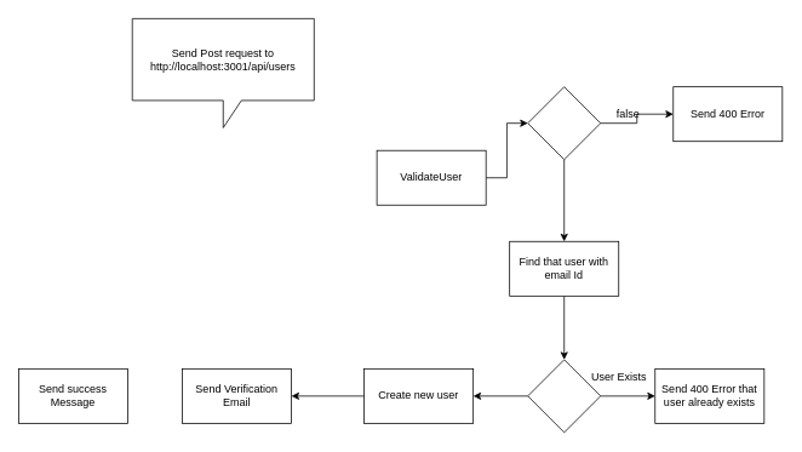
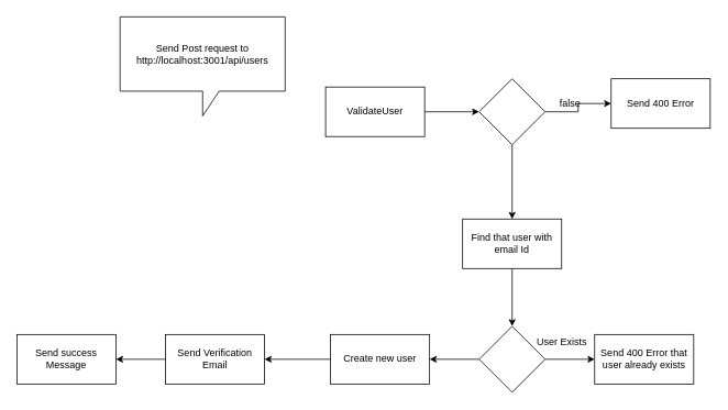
- <mxCell id="3" value="ValidateUser" style="rounded=0;whiteSpace=wrap;html=1;" parent="1" vertex="1"><mxGeometry x="414" y="165" width="120" height="60" as="geometry" /></mxCell>
+ <mxCell id="3" value="ValidateUser" style="rounded=0;whiteSpace=wrap;html=1;" parent="1" vertex="1"><mxGeometry x="394" y="105" width="120" height="60" as="geometry" /></mxCell>
+ <mxCell id="19" value="" style="edgeStyle=orthogonalEdgeStyle;rounded=0;orthogonalLoop=1;jettySize=auto;html=1;" parent="1" source="20" target="21" edge="1"><mxGeometry relative="1" as="geometry" /></mxCell>
